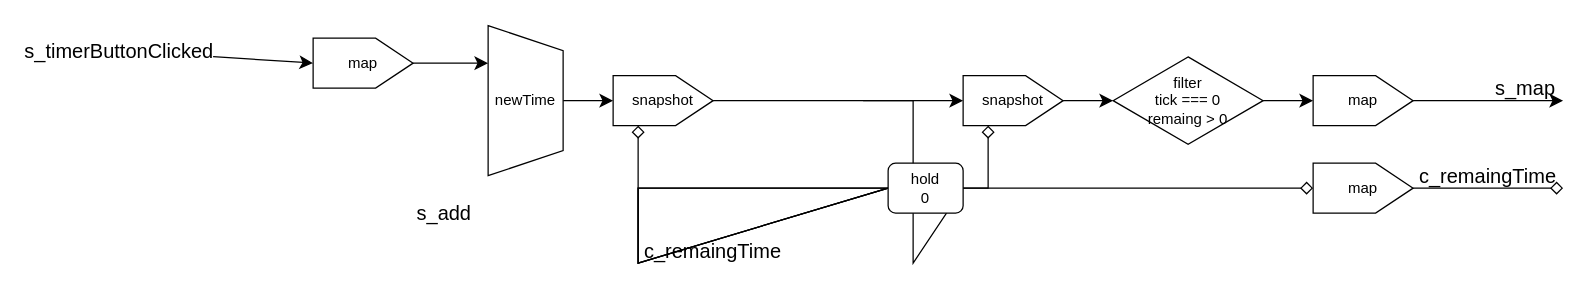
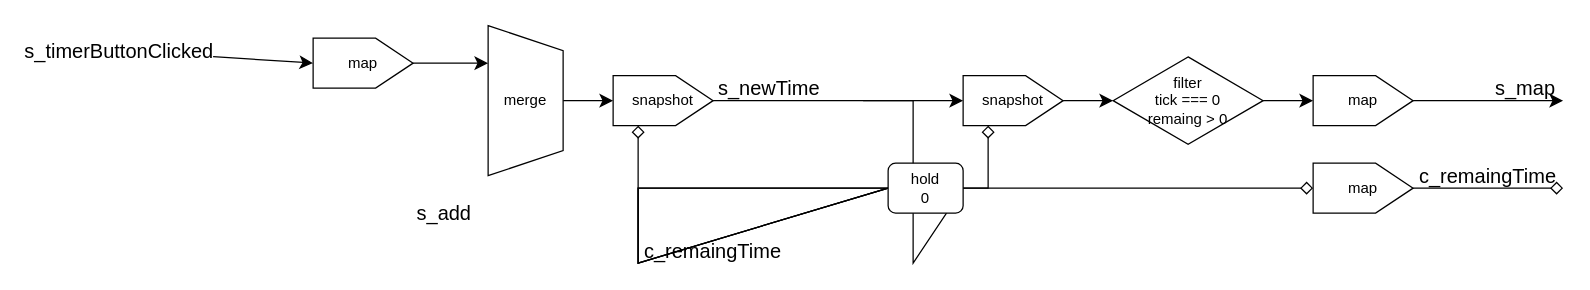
+ <mxCell id="10" value="s_newTime" style="text;html=1;align=center;verticalAlign=middle;whiteSpace=wrap;rounded=0;fontSize=16;" vertex="1" parent="1"><mxGeometry x="570" y="60" width="90" height="20" as="geometry" /></mxCell>
- <mxCell id="7" value="newTime" style="shape=trapezoid;perimeter=trapezoidPerimeter;whiteSpace=wrap;html=1;fixedSize=1;direction=south;" vertex="1" parent="1"><mxGeometry x="390" y="20" width="60" height="120" as="geometry" /></mxCell>
+ <mxCell id="7" value="merge" style="shape=trapezoid;perimeter=trapezoidPerimeter;whiteSpace=wrap;html=1;fixedSize=1;direction=south;" vertex="1" parent="1"><mxGeometry x="390" y="20" width="60" height="120" as="geometry" /></mxCell>
